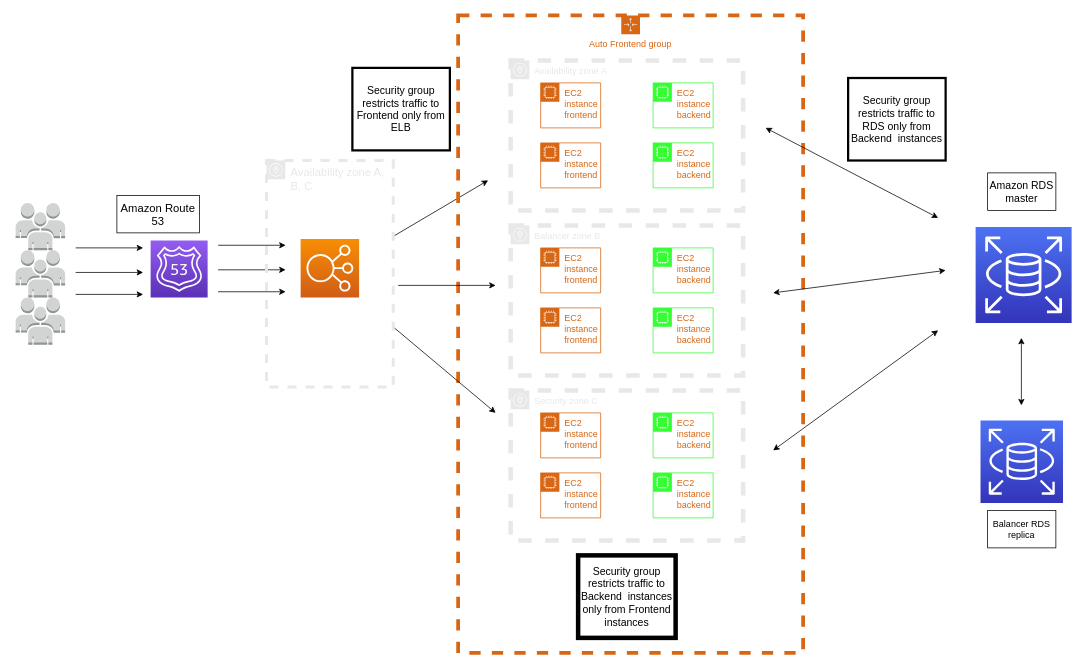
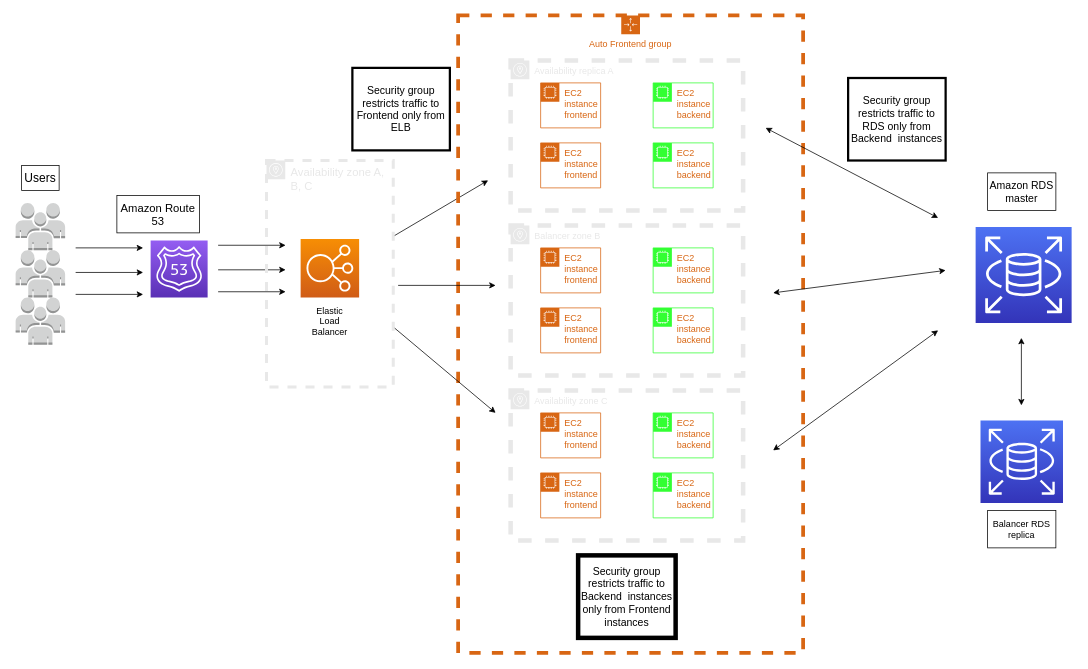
- <mxCell id="18" value="Availability zone A" style="outlineConnect=0;gradientColor=none;html=1;whiteSpace=wrap;fontSize=12;fontStyle=0;shape=mxgraph.aws4.group;grIcon=mxgraph.aws4.group_availability_zone;strokeColor=#E8E8E8;fillColor=none;verticalAlign=top;align=left;spacingLeft=30;fontColor=#E8E8E8;dashed=1;strokeWidth=6;rounded=0;" parent="17" vertex="1"><mxGeometry x="70" y="60" width="310" height="200" as="geometry" /></mxCell>
+ <mxCell id="18" value="Availability replica A" style="outlineConnect=0;gradientColor=none;html=1;whiteSpace=wrap;fontSize=12;fontStyle=0;shape=mxgraph.aws4.group;grIcon=mxgraph.aws4.group_availability_zone;strokeColor=#E8E8E8;fillColor=none;verticalAlign=top;align=left;spacingLeft=30;fontColor=#E8E8E8;dashed=1;strokeWidth=6;rounded=0;" parent="17" vertex="1"><mxGeometry x="70" y="60" width="310" height="200" as="geometry" /></mxCell>
+ <mxCell id="5" value="&lt;font style=&quot;font-size: 16px;&quot;&gt;Users&lt;/font&gt;" style="text;strokeColor=default;align=center;fillColor=none;html=1;verticalAlign=middle;whiteSpace=wrap;rounded=0;" parent="1" vertex="1"><mxGeometry x="28" y="220" width="50" height="33.5" as="geometry" /></mxCell>
+ <mxCell id="15" value="Elastic Load Balancer" style="text;strokeColor=none;align=center;fillColor=none;html=1;verticalAlign=middle;whiteSpace=wrap;rounded=0;" parent="1" vertex="1"><mxGeometry x="409" y="412.5" width="60" height="30" as="geometry" /></mxCell>
- <mxCell id="27" value="Security zone C" style="outlineConnect=0;gradientColor=none;html=1;whiteSpace=wrap;fontSize=12;fontStyle=0;shape=mxgraph.aws4.group;grIcon=mxgraph.aws4.group_availability_zone;strokeColor=#E8E8E8;fillColor=none;verticalAlign=top;align=left;spacingLeft=30;fontColor=#E8E8E8;dashed=1;strokeWidth=6;rounded=0;" parent="17" vertex="1"><mxGeometry x="70" y="500" width="310" height="200" as="geometry" /></mxCell>
+ <mxCell id="27" value="Availability zone C" style="outlineConnect=0;gradientColor=none;html=1;whiteSpace=wrap;fontSize=12;fontStyle=0;shape=mxgraph.aws4.group;grIcon=mxgraph.aws4.group_availability_zone;strokeColor=#E8E8E8;fillColor=none;verticalAlign=top;align=left;spacingLeft=30;fontColor=#E8E8E8;dashed=1;strokeWidth=6;rounded=0;" parent="17" vertex="1"><mxGeometry x="70" y="500" width="310" height="200" as="geometry" /></mxCell>
